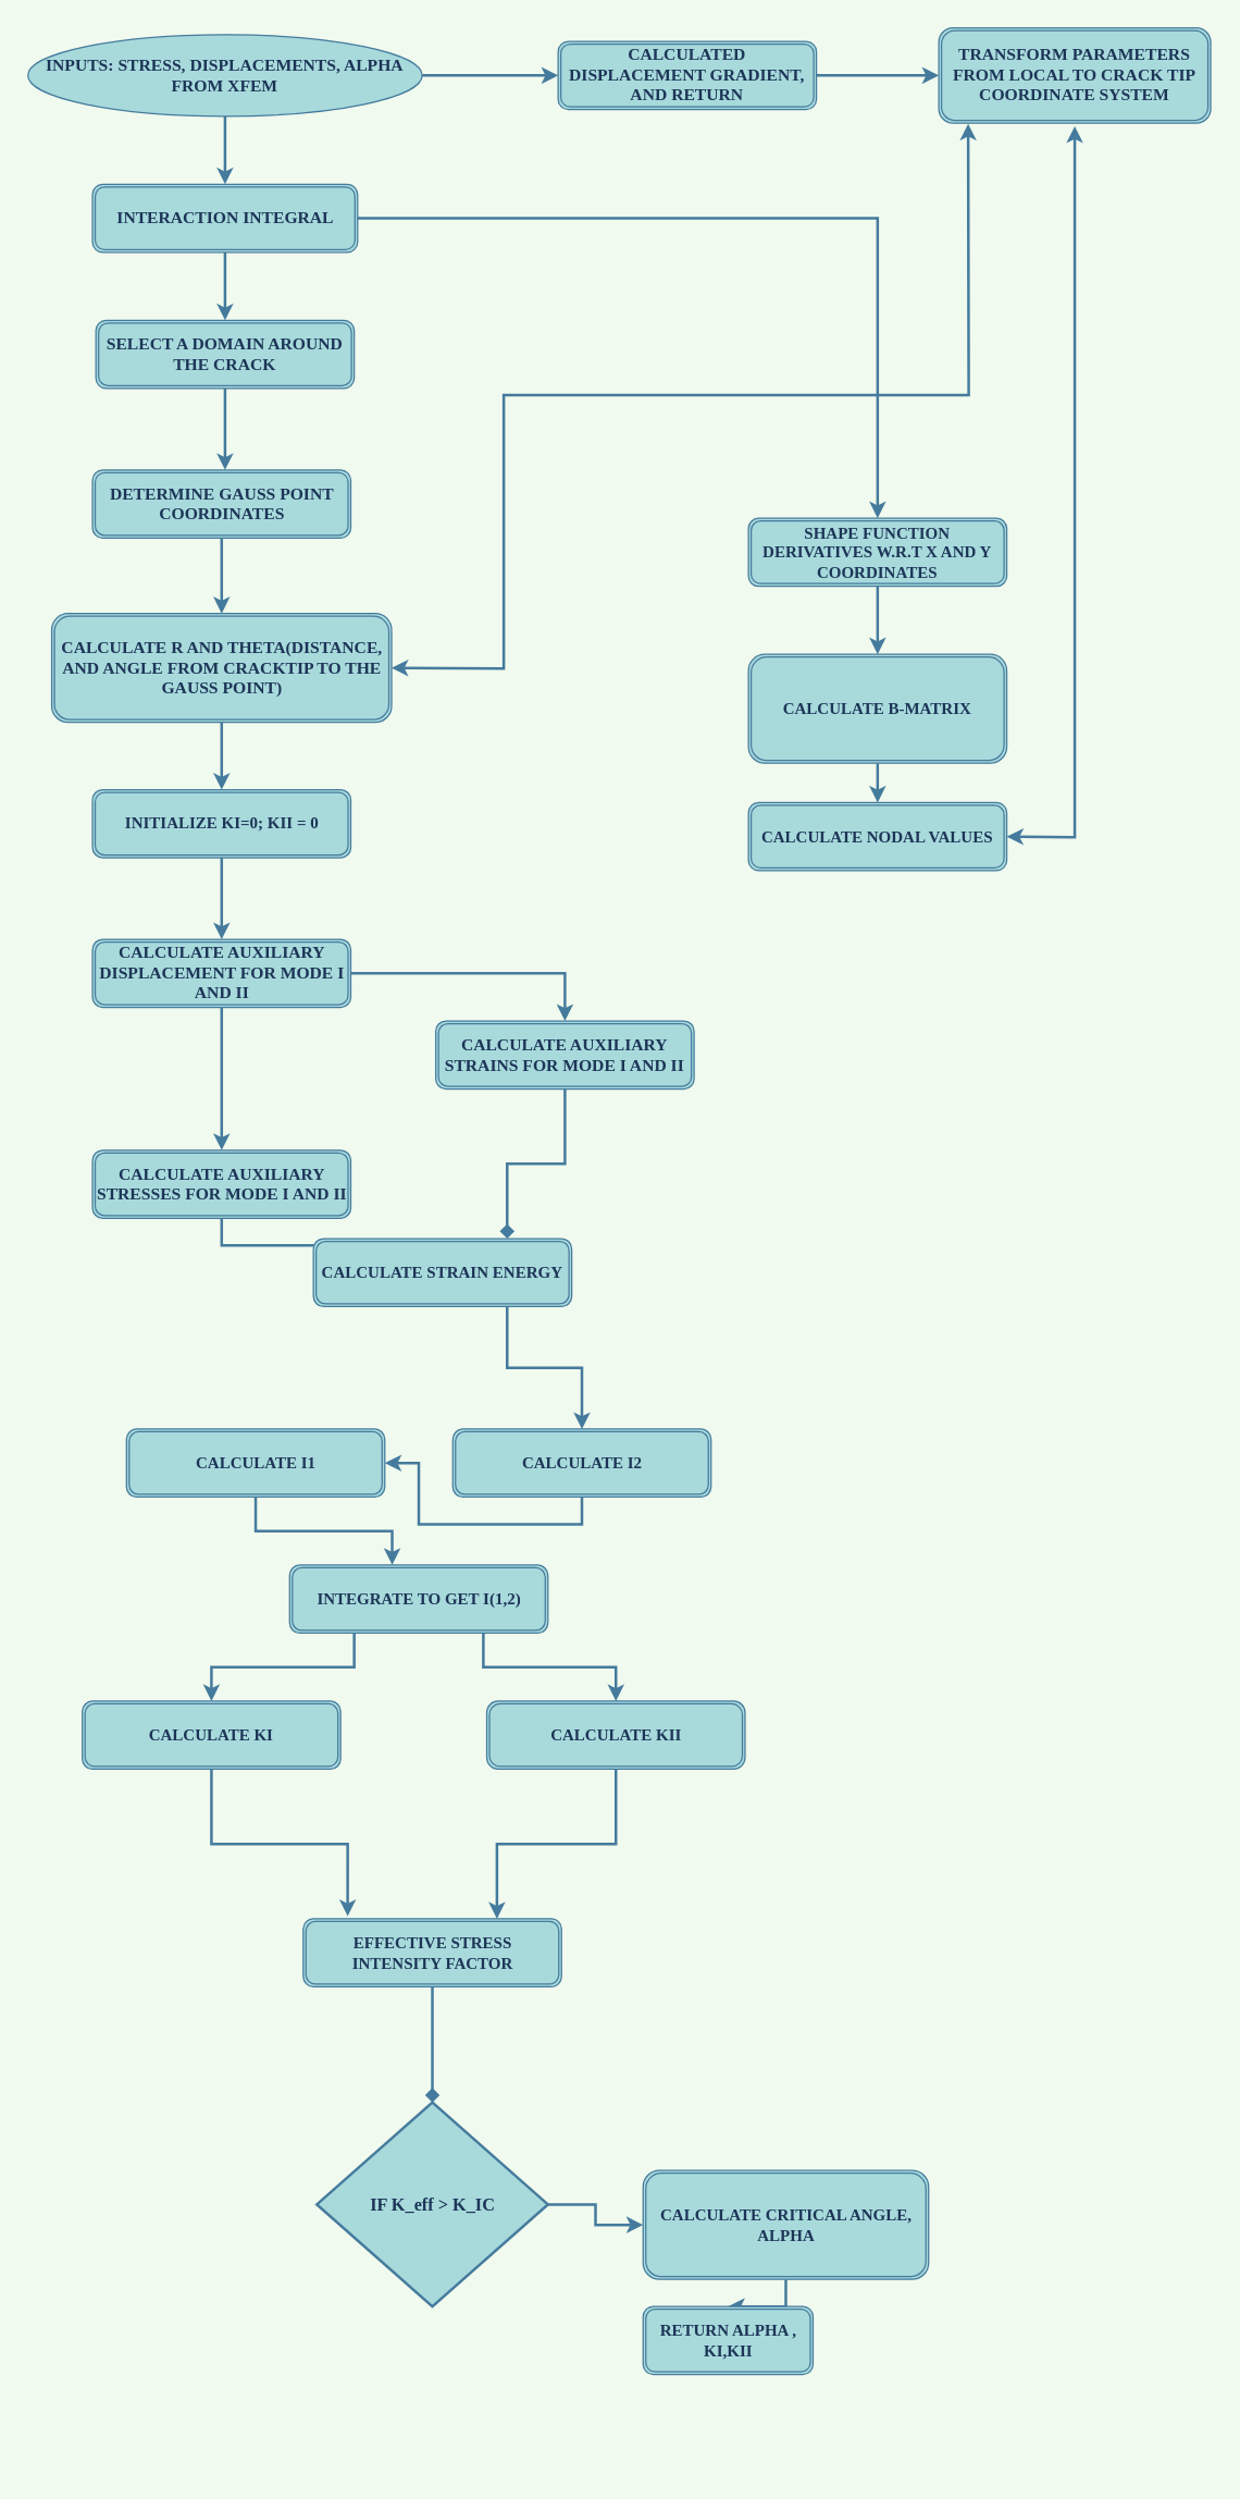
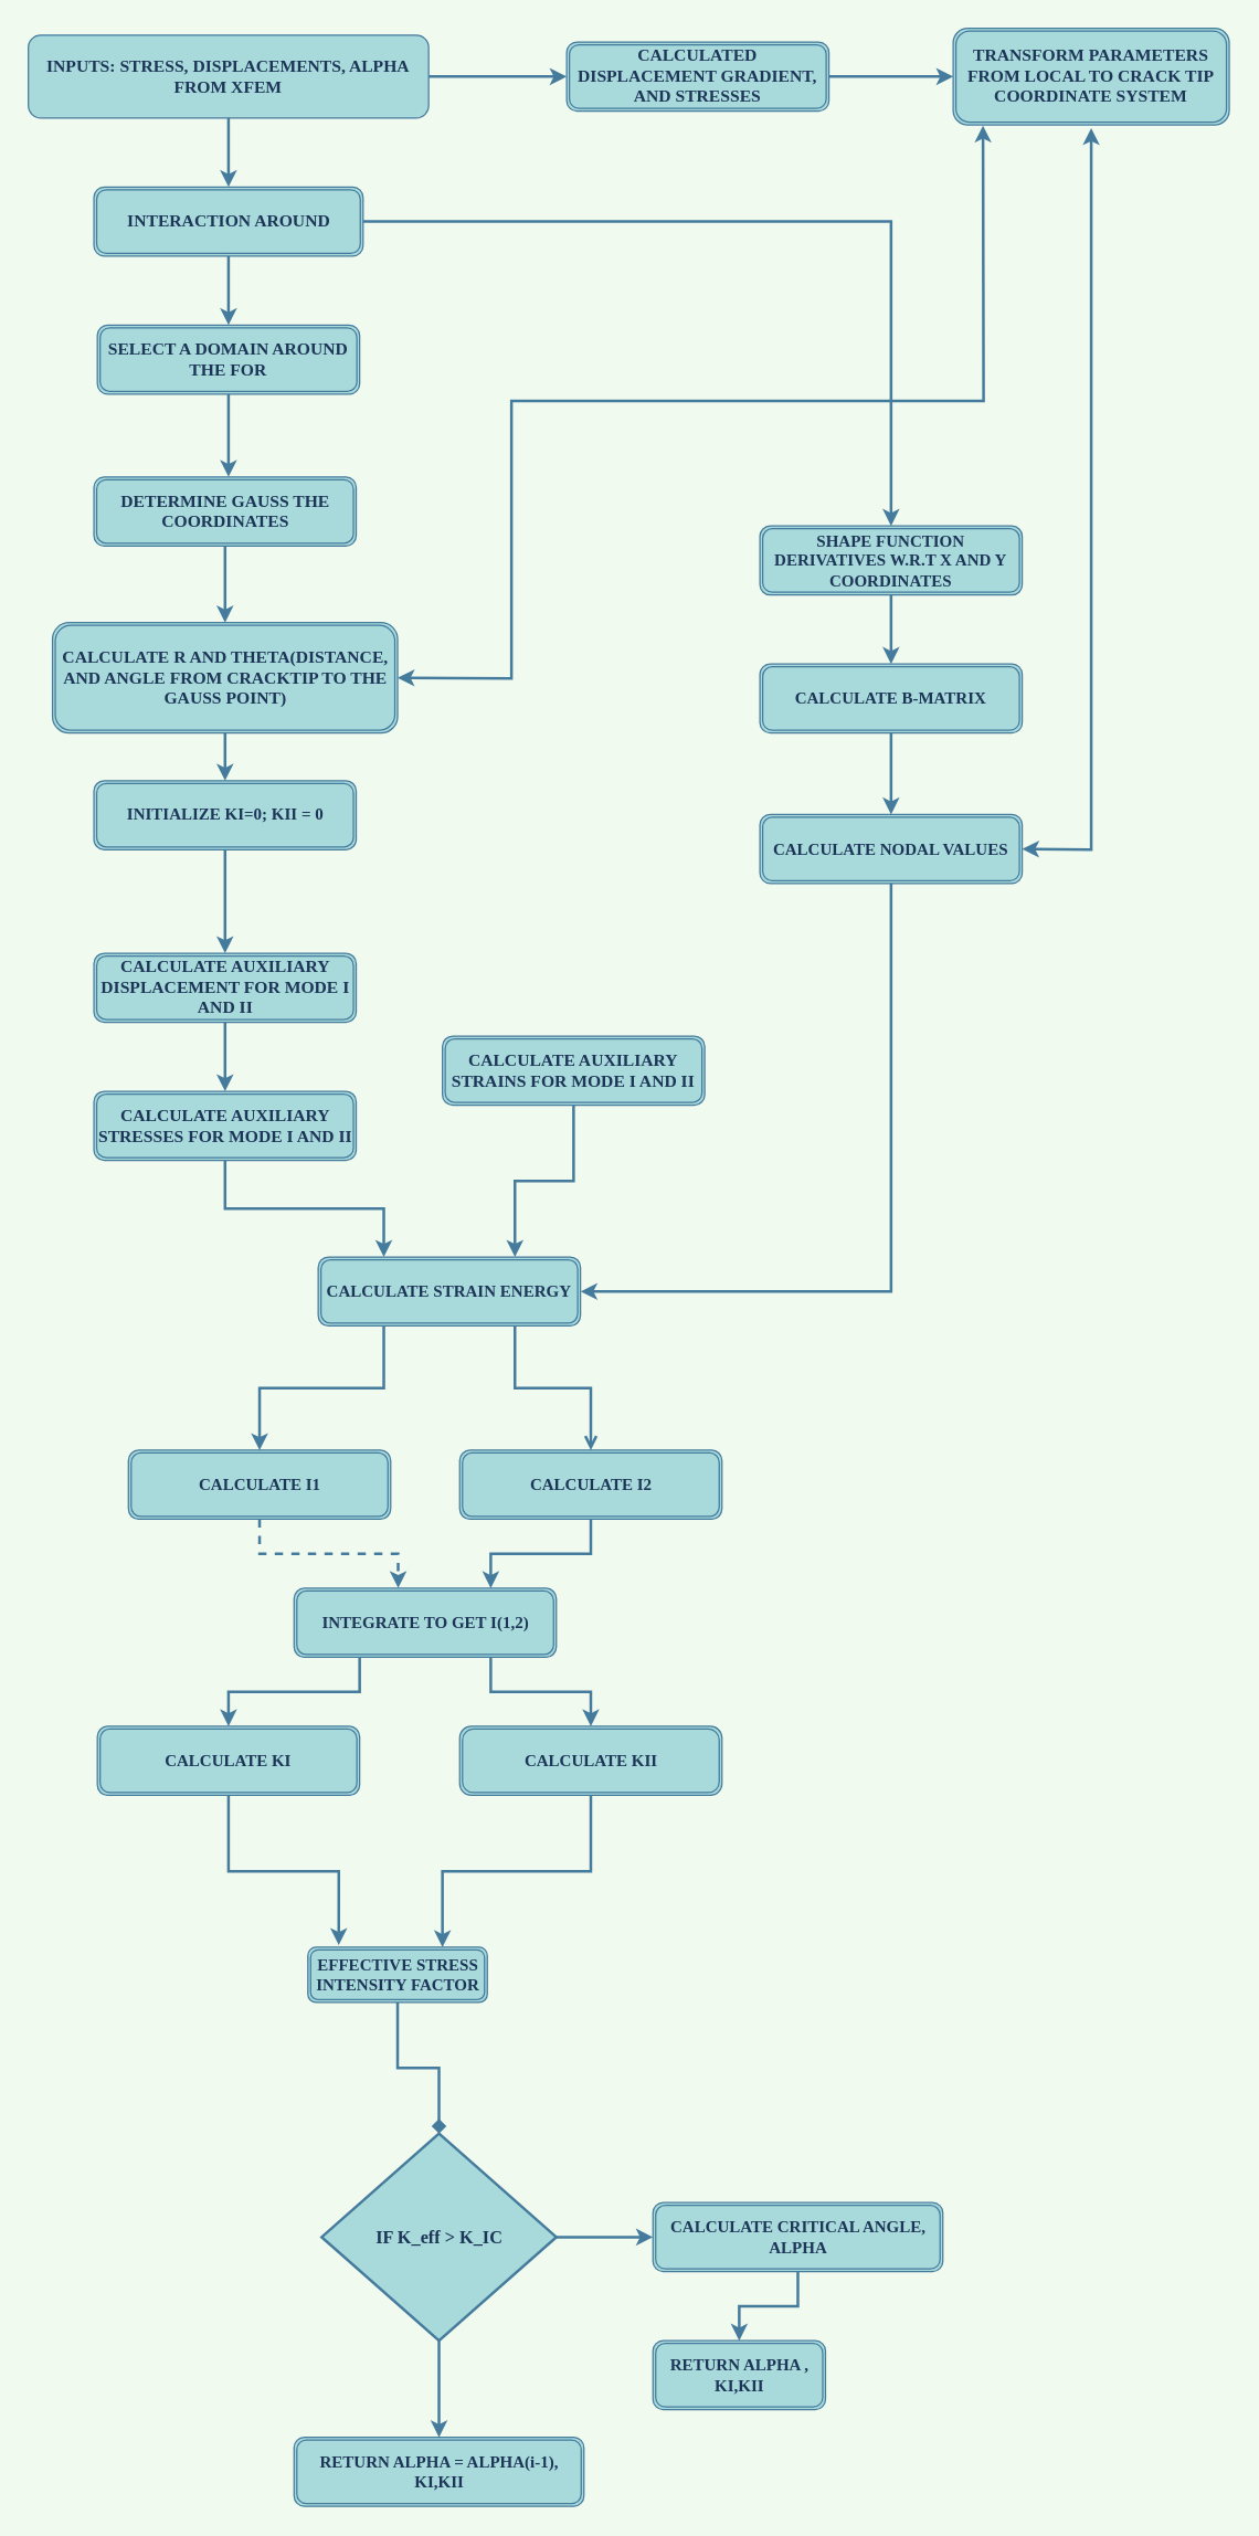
- <mxCell id="3" value="&lt;p style=&quot;font-size: 12.5px&quot;&gt;&lt;font face=&quot;Comic Sans MS&quot; style=&quot;font-size: 12.5px&quot;&gt;&lt;b style=&quot;font-size: 12.5px&quot;&gt;INPUTS: STRESS, DISPLACEMENTS, ALPHA FROM XFEM&lt;/b&gt;&lt;/font&gt;&lt;/p&gt;" style="ellipse;whiteSpace=wrap;html=1;fontSize=12.5;glass=0;strokeWidth=1;shadow=0;fillColor=#A8DADC;strokeColor=#457B9D;fontColor=#1D3557;" parent="1" vertex="1"><mxGeometry x="20" y="25" width="290" height="60" as="geometry" /></mxCell>
+ <mxCell id="3" value="&lt;p style=&quot;font-size: 12.5px&quot;&gt;&lt;font face=&quot;Comic Sans MS&quot; style=&quot;font-size: 12.5px&quot;&gt;&lt;b style=&quot;font-size: 12.5px&quot;&gt;INPUTS: STRESS, DISPLACEMENTS, ALPHA FROM XFEM&lt;/b&gt;&lt;/font&gt;&lt;/p&gt;" style="rounded=1;whiteSpace=wrap;html=1;fontSize=12.5;glass=0;strokeWidth=1;shadow=0;fillColor=#A8DADC;strokeColor=#457B9D;fontColor=#1D3557;" parent="1" vertex="1"><mxGeometry x="20" y="25" width="290" height="60" as="geometry" /></mxCell>
- <mxCell id="47" value="&lt;span style=&quot;font-size: 12.5px&quot;&gt;&lt;b style=&quot;font-size: 12.5px&quot;&gt;CALCULATED DISPLACEMENT GRADIENT, AND RETURN&lt;/b&gt;&lt;/span&gt;" style="shape=ext;double=1;rounded=1;whiteSpace=wrap;html=1;fontFamily=Comic Sans MS;fontSize=12.5;fillColor=#A8DADC;strokeColor=#457B9D;fontColor=#1D3557;" parent="1" vertex="1"><mxGeometry x="410" y="30" width="190" height="50" as="geometry" /></mxCell>
+ <mxCell id="47" value="&lt;span style=&quot;font-size: 12.5px&quot;&gt;&lt;b style=&quot;font-size: 12.5px&quot;&gt;CALCULATED DISPLACEMENT GRADIENT, AND STRESSES&lt;/b&gt;&lt;/span&gt;" style="shape=ext;double=1;rounded=1;whiteSpace=wrap;html=1;fontFamily=Comic Sans MS;fontSize=12.5;fillColor=#A8DADC;strokeColor=#457B9D;fontColor=#1D3557;" parent="1" vertex="1"><mxGeometry x="410" y="30" width="190" height="50" as="geometry" /></mxCell>
- <mxCell id="8" value="&lt;span style=&quot;font-size: 12.5px;&quot;&gt;&lt;b style=&quot;font-size: 12.5px;&quot;&gt;INTERACTION INTEGRAL&lt;/b&gt;&lt;/span&gt;" style="shape=ext;double=1;rounded=1;whiteSpace=wrap;html=1;fontFamily=Comic Sans MS;fontSize=12.5;fillColor=#A8DADC;strokeColor=#457B9D;fontColor=#1D3557;" parent="1" vertex="1"><mxGeometry x="67.5" y="135" width="195" height="50" as="geometry" /></mxCell>
+ <mxCell id="8" value="&lt;span style=&quot;font-size: 12.5px;&quot;&gt;&lt;b style=&quot;font-size: 12.5px;&quot;&gt;INTERACTION AROUND&lt;/b&gt;&lt;/span&gt;" style="shape=ext;double=1;rounded=1;whiteSpace=wrap;html=1;fontFamily=Comic Sans MS;fontSize=12.5;fillColor=#A8DADC;strokeColor=#457B9D;fontColor=#1D3557;" parent="1" vertex="1"><mxGeometry x="67.5" y="135" width="195" height="50" as="geometry" /></mxCell>
- <mxCell id="9" value="&lt;span style=&quot;font-size: 12.5px;&quot;&gt;&lt;b style=&quot;font-size: 12.5px;&quot;&gt;SELECT A DOMAIN AROUND THE CRACK&lt;/b&gt;&lt;/span&gt;" style="shape=ext;double=1;rounded=1;whiteSpace=wrap;html=1;fontFamily=Comic Sans MS;fontSize=12.5;fillColor=#A8DADC;strokeColor=#457B9D;fontColor=#1D3557;" parent="1" vertex="1"><mxGeometry x="70" y="235" width="190" height="50" as="geometry" /></mxCell>
+ <mxCell id="9" value="&lt;span style=&quot;font-size: 12.5px;&quot;&gt;&lt;b style=&quot;font-size: 12.5px;&quot;&gt;SELECT A DOMAIN AROUND THE FOR&lt;/b&gt;&lt;/span&gt;" style="shape=ext;double=1;rounded=1;whiteSpace=wrap;html=1;fontFamily=Comic Sans MS;fontSize=12.5;fillColor=#A8DADC;strokeColor=#457B9D;fontColor=#1D3557;" parent="1" vertex="1"><mxGeometry x="70" y="235" width="190" height="50" as="geometry" /></mxCell>
- <mxCell id="11" value="&lt;span style=&quot;font-size: 12.5px&quot;&gt;&lt;b style=&quot;font-size: 12.5px&quot;&gt;DETERMINE GAUSS POINT COORDINATES&lt;/b&gt;&lt;/span&gt;" style="shape=ext;double=1;rounded=1;whiteSpace=wrap;html=1;fontFamily=Comic Sans MS;fontSize=12.5;fillColor=#A8DADC;strokeColor=#457B9D;fontColor=#1D3557;" parent="1" vertex="1"><mxGeometry x="67.5" y="345" width="190" height="50" as="geometry" /></mxCell>
+ <mxCell id="11" value="&lt;span style=&quot;font-size: 12.5px&quot;&gt;&lt;b style=&quot;font-size: 12.5px&quot;&gt;DETERMINE GAUSS THE COORDINATES&lt;/b&gt;&lt;/span&gt;" style="shape=ext;double=1;rounded=1;whiteSpace=wrap;html=1;fontFamily=Comic Sans MS;fontSize=12.5;fillColor=#A8DADC;strokeColor=#457B9D;fontColor=#1D3557;" parent="1" vertex="1"><mxGeometry x="67.5" y="345" width="190" height="50" as="geometry" /></mxCell>
- <mxCell id="27" value="&lt;span&gt;&lt;b&gt;CALCULATE B-MATRIX&lt;/b&gt;&lt;/span&gt;" style="shape=ext;double=1;rounded=1;whiteSpace=wrap;html=1;fontFamily=Comic Sans MS;fillColor=#A8DADC;strokeColor=#457B9D;fontColor=#1D3557;" parent="1" vertex="1"><mxGeometry x="550" y="480.5" width="190" height="80" as="geometry" /></mxCell>
+ <mxCell id="27" value="&lt;span&gt;&lt;b&gt;CALCULATE B-MATRIX&lt;/b&gt;&lt;/span&gt;" style="shape=ext;double=1;rounded=1;whiteSpace=wrap;html=1;fontFamily=Comic Sans MS;fillColor=#A8DADC;strokeColor=#457B9D;fontColor=#1D3557;" parent="1" vertex="1"><mxGeometry x="550" y="480.5" width="190" height="50" as="geometry" /></mxCell>
- <mxCell id="50" value="&lt;span&gt;&lt;b&gt;INITIALIZE KI=0; KII = 0&lt;/b&gt;&lt;/span&gt;" style="shape=ext;double=1;rounded=1;whiteSpace=wrap;html=1;fontFamily=Comic Sans MS;fillColor=#A8DADC;strokeColor=#457B9D;fontColor=#1D3557;" parent="1" vertex="1"><mxGeometry x="67.5" y="580" width="190" height="50" as="geometry" /></mxCell>
+ <mxCell id="50" value="&lt;span&gt;&lt;b&gt;INITIALIZE KI=0; KII = 0&lt;/b&gt;&lt;/span&gt;" style="shape=ext;double=1;rounded=1;whiteSpace=wrap;html=1;fontFamily=Comic Sans MS;fillColor=#A8DADC;strokeColor=#457B9D;fontColor=#1D3557;" parent="1" vertex="1"><mxGeometry x="67.5" y="565" width="190" height="50" as="geometry" /></mxCell>
- <mxCell id="13" value="" style="edgeStyle=orthogonalEdgeStyle;rounded=0;orthogonalLoop=1;jettySize=auto;html=1;fontSize=13;strokeWidth=2;labelBackgroundColor=#F1FAEE;strokeColor=#457B9D;fontColor=#1D3557;" parent="1" source="14" target="16" edge="1"><mxGeometry relative="1" as="geometry" /></mxCell>
- <mxCell id="18" value="&lt;span style=&quot;font-size: 12.5px;&quot;&gt;&lt;b style=&quot;font-size: 12.5px;&quot;&gt;CALCULATE AUXILIARY STRESSES FOR MODE I AND II&lt;/b&gt;&lt;/span&gt;" style="shape=ext;double=1;rounded=1;whiteSpace=wrap;html=1;fontFamily=Comic Sans MS;fontSize=12.5;fillColor=#A8DADC;strokeColor=#457B9D;fontColor=#1D3557;" parent="1" vertex="1"><mxGeometry x="67.5" y="845" width="190" height="50" as="geometry" /></mxCell>
+ <mxCell id="18" value="&lt;span style=&quot;font-size: 12.5px;&quot;&gt;&lt;b style=&quot;font-size: 12.5px;&quot;&gt;CALCULATE AUXILIARY STRESSES FOR MODE I AND II&lt;/b&gt;&lt;/span&gt;" style="shape=ext;double=1;rounded=1;whiteSpace=wrap;html=1;fontFamily=Comic Sans MS;fontSize=12.5;fillColor=#A8DADC;strokeColor=#457B9D;fontColor=#1D3557;" parent="1" vertex="1"><mxGeometry x="67.5" y="790" width="190" height="50" as="geometry" /></mxCell>
+ <mxCell id="22" style="edgeStyle=orthogonalEdgeStyle;rounded=0;orthogonalLoop=1;jettySize=auto;html=1;exitX=0.5;exitY=1;exitDx=0;exitDy=0;entryX=1;entryY=0.5;entryDx=0;entryDy=0;fontSize=13;strokeWidth=2;labelBackgroundColor=#F1FAEE;strokeColor=#457B9D;fontColor=#1D3557;" parent="1" source="23" target="21" edge="1"><mxGeometry relative="1" as="geometry" /></mxCell>
- <mxCell id="15" style="edgeStyle=orthogonalEdgeStyle;rounded=0;orthogonalLoop=1;jettySize=auto;html=1;exitX=0.5;exitY=1;exitDx=0;exitDy=0;entryX=0.75;entryY=0;entryDx=0;entryDy=0;fontSize=13;strokeWidth=2;labelBackgroundColor=#F1FAEE;strokeColor=#457B9D;fontColor=#1D3557;endArrow=diamond;" parent="1" source="16" target="21" edge="1"><mxGeometry relative="1" as="geometry" /></mxCell>
+ <mxCell id="15" style="edgeStyle=orthogonalEdgeStyle;rounded=0;orthogonalLoop=1;jettySize=auto;html=1;exitX=0.5;exitY=1;exitDx=0;exitDy=0;entryX=0.75;entryY=0;entryDx=0;entryDy=0;fontSize=13;strokeWidth=2;labelBackgroundColor=#F1FAEE;strokeColor=#457B9D;fontColor=#1D3557;" parent="1" source="16" target="21" edge="1"><mxGeometry relative="1" as="geometry" /></mxCell>
+ <mxCell id="19" style="edgeStyle=orthogonalEdgeStyle;rounded=0;orthogonalLoop=1;jettySize=auto;html=1;exitX=0.25;exitY=1;exitDx=0;exitDy=0;entryX=0.5;entryY=0;entryDx=0;entryDy=0;fontSize=13;strokeWidth=2;labelBackgroundColor=#F1FAEE;strokeColor=#457B9D;fontColor=#1D3557;" parent="1" source="21" target="52" edge="1"><mxGeometry relative="1" as="geometry" /></mxCell>
- <mxCell id="20" style="edgeStyle=orthogonalEdgeStyle;rounded=0;orthogonalLoop=1;jettySize=auto;html=1;exitX=0.75;exitY=1;exitDx=0;exitDy=0;entryX=0.5;entryY=0;entryDx=0;entryDy=0;fontSize=13;strokeWidth=2;labelBackgroundColor=#F1FAEE;strokeColor=#457B9D;fontColor=#1D3557;" parent="1" source="21" target="54" edge="1"><mxGeometry relative="1" as="geometry" /></mxCell>
+ <mxCell id="20" style="edgeStyle=orthogonalEdgeStyle;rounded=0;orthogonalLoop=1;jettySize=auto;html=1;exitX=0.75;exitY=1;exitDx=0;exitDy=0;entryX=0.5;entryY=0;entryDx=0;entryDy=0;fontSize=13;strokeWidth=2;labelBackgroundColor=#F1FAEE;strokeColor=#457B9D;fontColor=#1D3557;endArrow=open;" parent="1" source="21" target="54" edge="1"><mxGeometry relative="1" as="geometry" /></mxCell>
- <mxCell id="53" style="edgeStyle=orthogonalEdgeStyle;rounded=0;orthogonalLoop=1;jettySize=auto;html=1;exitX=0.5;exitY=1;exitDx=0;exitDy=0;fontSize=13;strokeWidth=2;labelBackgroundColor=#F1FAEE;strokeColor=#457B9D;fontColor=#1D3557;" parent="1" source="54" target="52" edge="1"><mxGeometry relative="1" as="geometry" /></mxCell>
+ <mxCell id="53" style="edgeStyle=orthogonalEdgeStyle;rounded=0;orthogonalLoop=1;jettySize=auto;html=1;exitX=0.5;exitY=1;exitDx=0;exitDy=0;entryX=0.75;entryY=0;entryDx=0;entryDy=0;fontSize=13;strokeWidth=2;labelBackgroundColor=#F1FAEE;strokeColor=#457B9D;fontColor=#1D3557;" parent="1" source="54" target="30" edge="1"><mxGeometry relative="1" as="geometry" /></mxCell>
- <mxCell id="51" style="edgeStyle=orthogonalEdgeStyle;rounded=0;orthogonalLoop=1;jettySize=auto;html=1;exitX=0.5;exitY=1;exitDx=0;exitDy=0;entryX=0.397;entryY=-0.004;entryDx=0;entryDy=0;entryPerimeter=0;fontSize=13;strokeWidth=2;labelBackgroundColor=#F1FAEE;strokeColor=#457B9D;fontColor=#1D3557;" parent="1" source="52" target="30" edge="1"><mxGeometry relative="1" as="geometry" /></mxCell>
+ <mxCell id="51" style="edgeStyle=orthogonalEdgeStyle;rounded=0;orthogonalLoop=1;jettySize=auto;html=1;exitX=0.5;exitY=1;exitDx=0;exitDy=0;entryX=0.397;entryY=-0.004;entryDx=0;entryDy=0;entryPerimeter=0;fontSize=13;strokeWidth=2;labelBackgroundColor=#F1FAEE;strokeColor=#457B9D;fontColor=#1D3557;dashed=1;" parent="1" source="52" target="30" edge="1"><mxGeometry relative="1" as="geometry" /></mxCell>
- <mxCell id="32" value="&lt;span&gt;&lt;b&gt;CALCULATE KI&lt;/b&gt;&lt;/span&gt;" style="shape=ext;double=1;rounded=1;whiteSpace=wrap;html=1;fontFamily=Comic Sans MS;fillColor=#A8DADC;strokeColor=#457B9D;fontColor=#1D3557;" parent="1" vertex="1"><mxGeometry x="60" y="1250" width="190" height="50" as="geometry" /></mxCell>
+ <mxCell id="32" value="&lt;span&gt;&lt;b&gt;CALCULATE KI&lt;/b&gt;&lt;/span&gt;" style="shape=ext;double=1;rounded=1;whiteSpace=wrap;html=1;fontFamily=Comic Sans MS;fillColor=#A8DADC;strokeColor=#457B9D;fontColor=#1D3557;" parent="1" vertex="1"><mxGeometry x="70" y="1250" width="190" height="50" as="geometry" /></mxCell>
- <mxCell id="36" value="&lt;b&gt;CALCULATE KII&lt;/b&gt;" style="shape=ext;double=1;rounded=1;whiteSpace=wrap;html=1;fontFamily=Comic Sans MS;arcSize=17;fillColor=#A8DADC;strokeColor=#457B9D;fontColor=#1D3557;" parent="1" vertex="1"><mxGeometry x="357.5" y="1250" width="190" height="50" as="geometry" /></mxCell>
+ <mxCell id="36" value="&lt;b&gt;CALCULATE KII&lt;/b&gt;" style="shape=ext;double=1;rounded=1;whiteSpace=wrap;html=1;fontFamily=Comic Sans MS;arcSize=17;fillColor=#A8DADC;strokeColor=#457B9D;fontColor=#1D3557;" parent="1" vertex="1"><mxGeometry x="332.5" y="1250" width="190" height="50" as="geometry" /></mxCell>
- <mxCell id="38" value="&lt;span&gt;&lt;b&gt;EFFECTIVE STRESS INTENSITY FACTOR&lt;/b&gt;&lt;/span&gt;" style="shape=ext;double=1;rounded=1;whiteSpace=wrap;html=1;fontFamily=Comic Sans MS;fillColor=#A8DADC;strokeColor=#457B9D;fontColor=#1D3557;" parent="1" vertex="1"><mxGeometry x="222.5" y="1410" width="190" height="50" as="geometry" /></mxCell>
+ <mxCell id="38" value="&lt;span&gt;&lt;b&gt;EFFECTIVE STRESS INTENSITY FACTOR&lt;/b&gt;&lt;/span&gt;" style="shape=ext;double=1;rounded=1;whiteSpace=wrap;html=1;fontFamily=Comic Sans MS;fillColor=#A8DADC;strokeColor=#457B9D;fontColor=#1D3557;" parent="1" vertex="1"><mxGeometry x="222.5" y="1410" width="130" height="40" as="geometry" /></mxCell>
- <mxCell id="34" value="&lt;span&gt;&lt;b&gt;CALCULATE CRITICAL ANGLE, ALPHA&lt;/b&gt;&lt;/span&gt;" style="shape=ext;double=1;rounded=1;whiteSpace=wrap;html=1;fontFamily=Comic Sans MS;fillColor=#A8DADC;strokeColor=#457B9D;fontColor=#1D3557;" parent="1" vertex="1"><mxGeometry x="472.5" y="1595" width="210" height="80" as="geometry" /></mxCell>
+ <mxCell id="34" value="&lt;span&gt;&lt;b&gt;CALCULATE CRITICAL ANGLE, ALPHA&lt;/b&gt;&lt;/span&gt;" style="shape=ext;double=1;rounded=1;whiteSpace=wrap;html=1;fontFamily=Comic Sans MS;fillColor=#A8DADC;strokeColor=#457B9D;fontColor=#1D3557;" parent="1" vertex="1"><mxGeometry x="472.5" y="1595" width="210" height="50" as="geometry" /></mxCell>
+ <mxCell id="40" value="" style="edgeStyle=orthogonalEdgeStyle;rounded=0;orthogonalLoop=1;jettySize=auto;html=1;fontSize=13;strokeWidth=2;labelBackgroundColor=#F1FAEE;strokeColor=#457B9D;fontColor=#1D3557;" parent="1" source="41" target="42" edge="1"><mxGeometry relative="1" as="geometry" /></mxCell>
+ <mxCell id="42" value="&lt;span&gt;&lt;b&gt;RETURN ALPHA = ALPHA(i-1), KI,KII&lt;/b&gt;&lt;/span&gt;" style="shape=ext;double=1;rounded=1;whiteSpace=wrap;html=1;fontFamily=Comic Sans MS;fillColor=#A8DADC;strokeColor=#457B9D;fontColor=#1D3557;" parent="1" vertex="1"><mxGeometry x="212.5" y="1765" width="210" height="50" as="geometry" /></mxCell>
